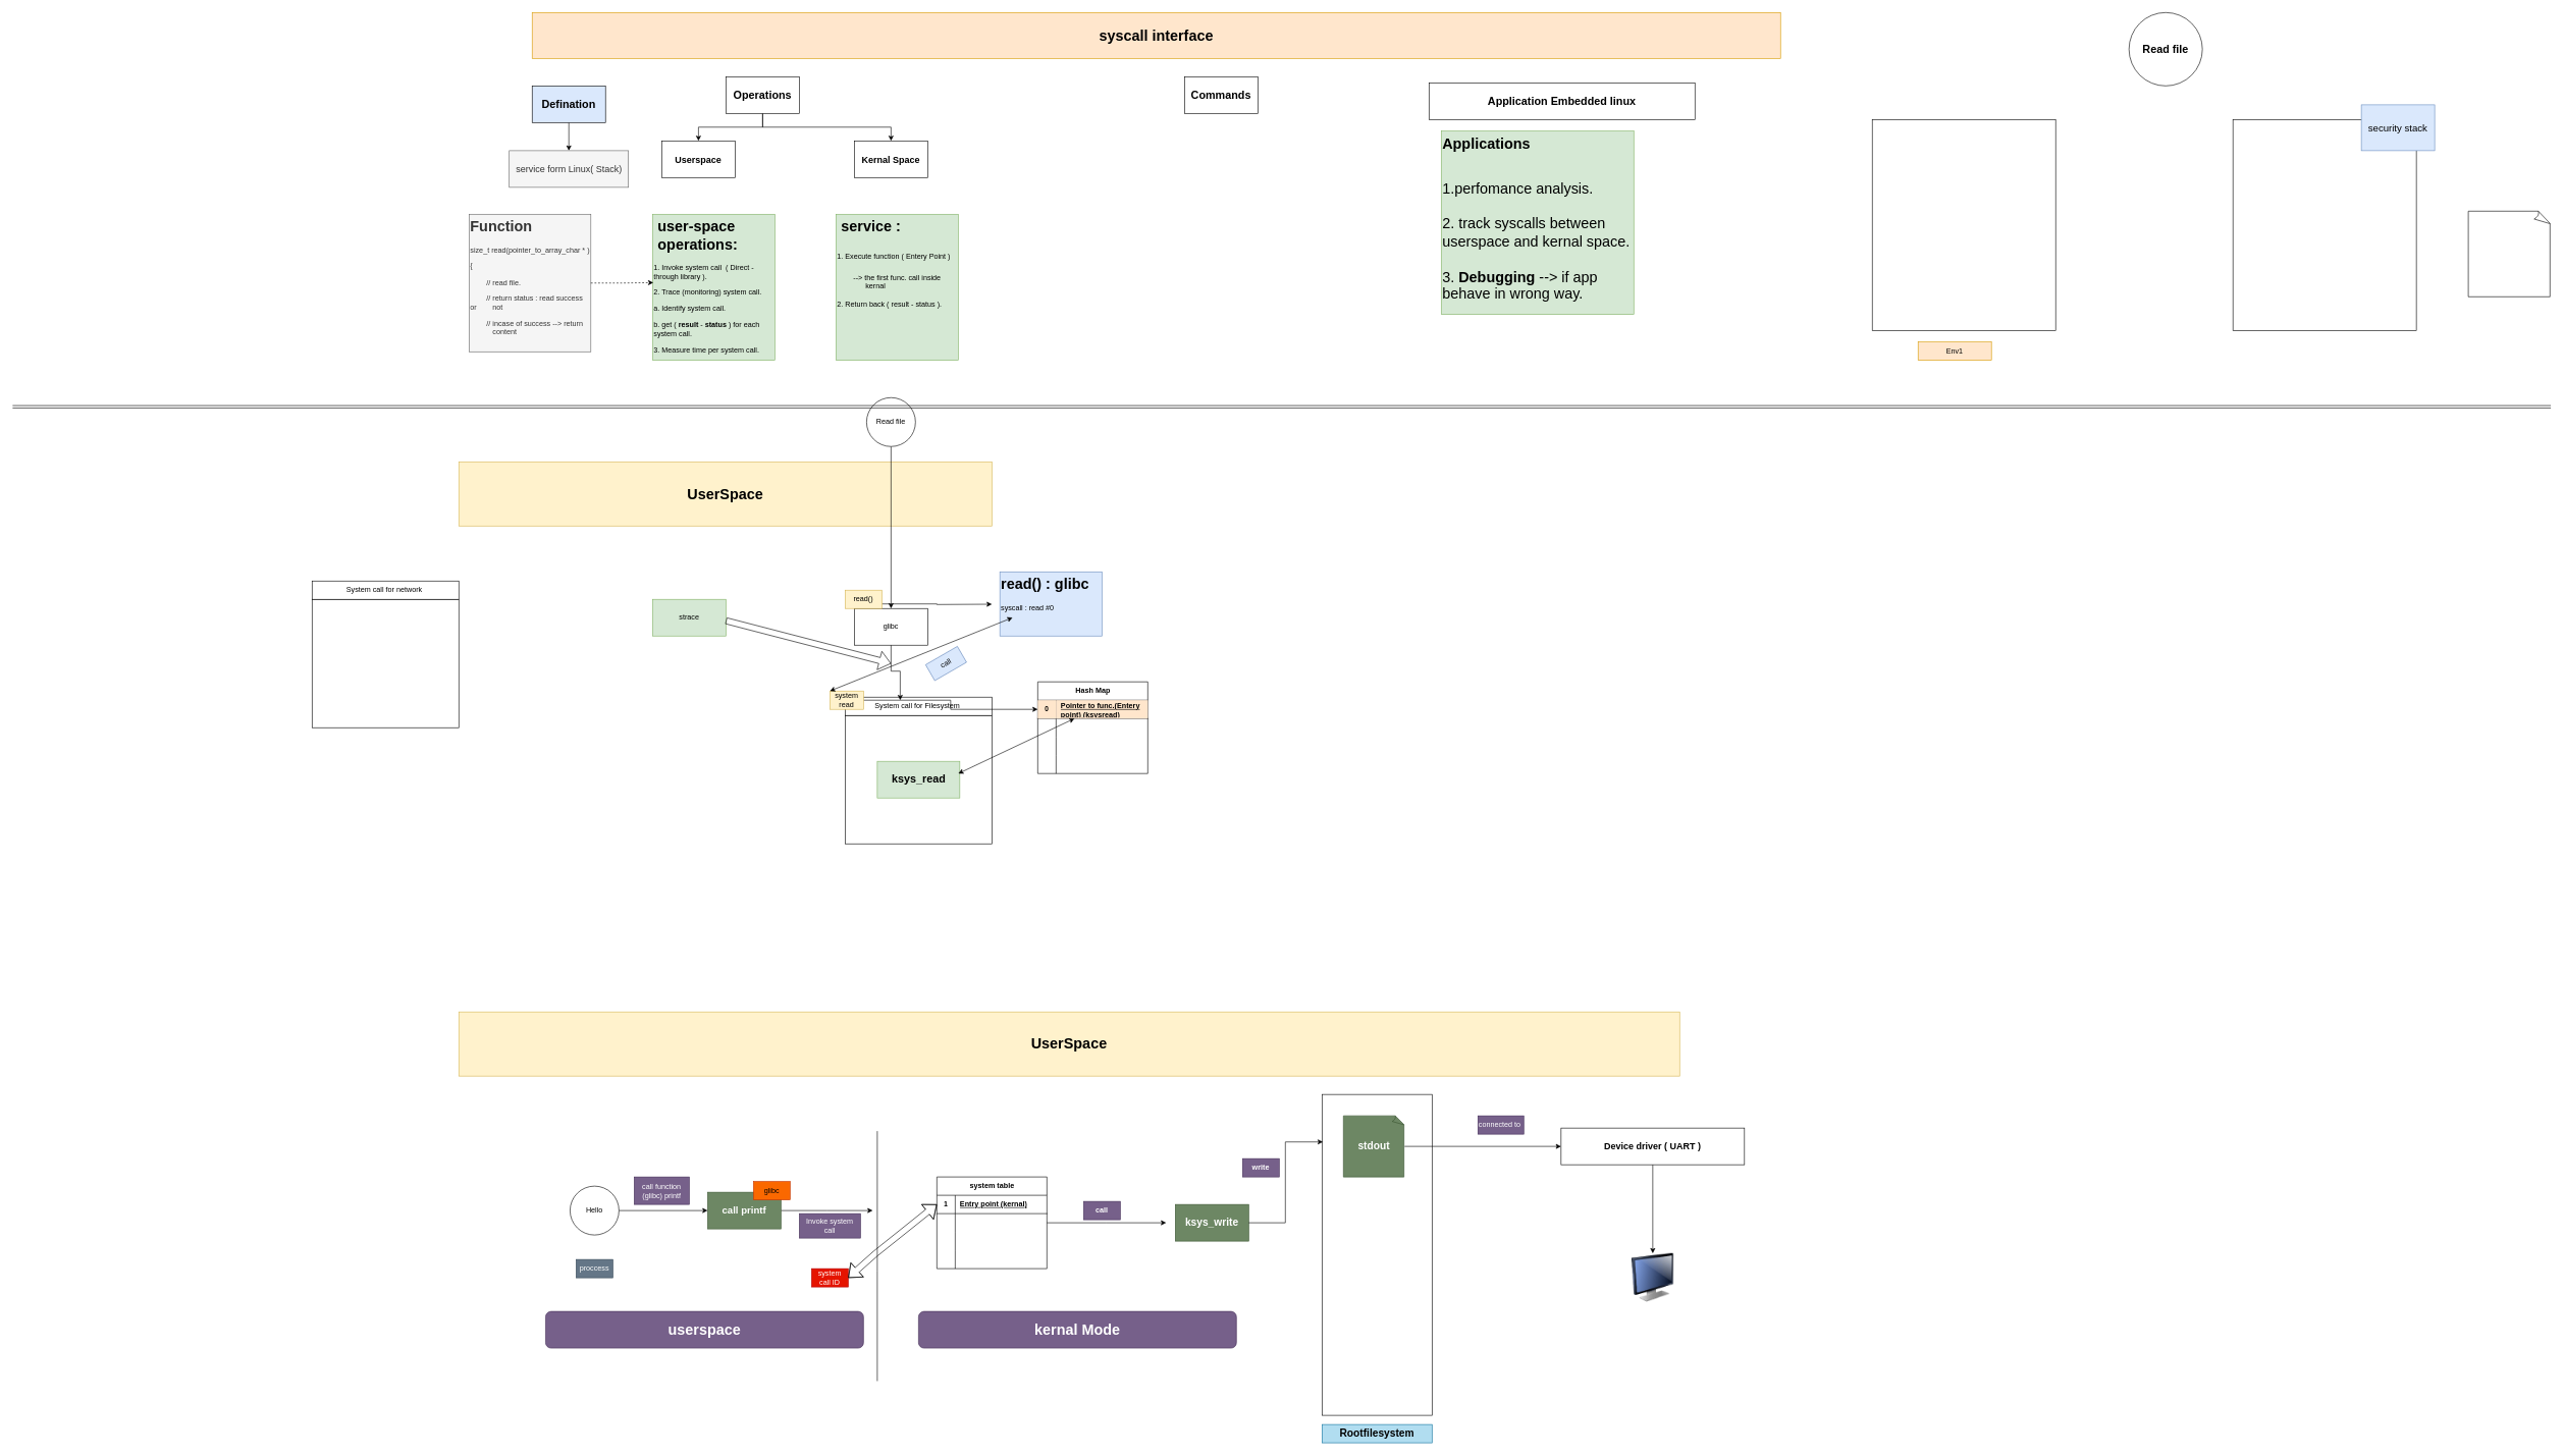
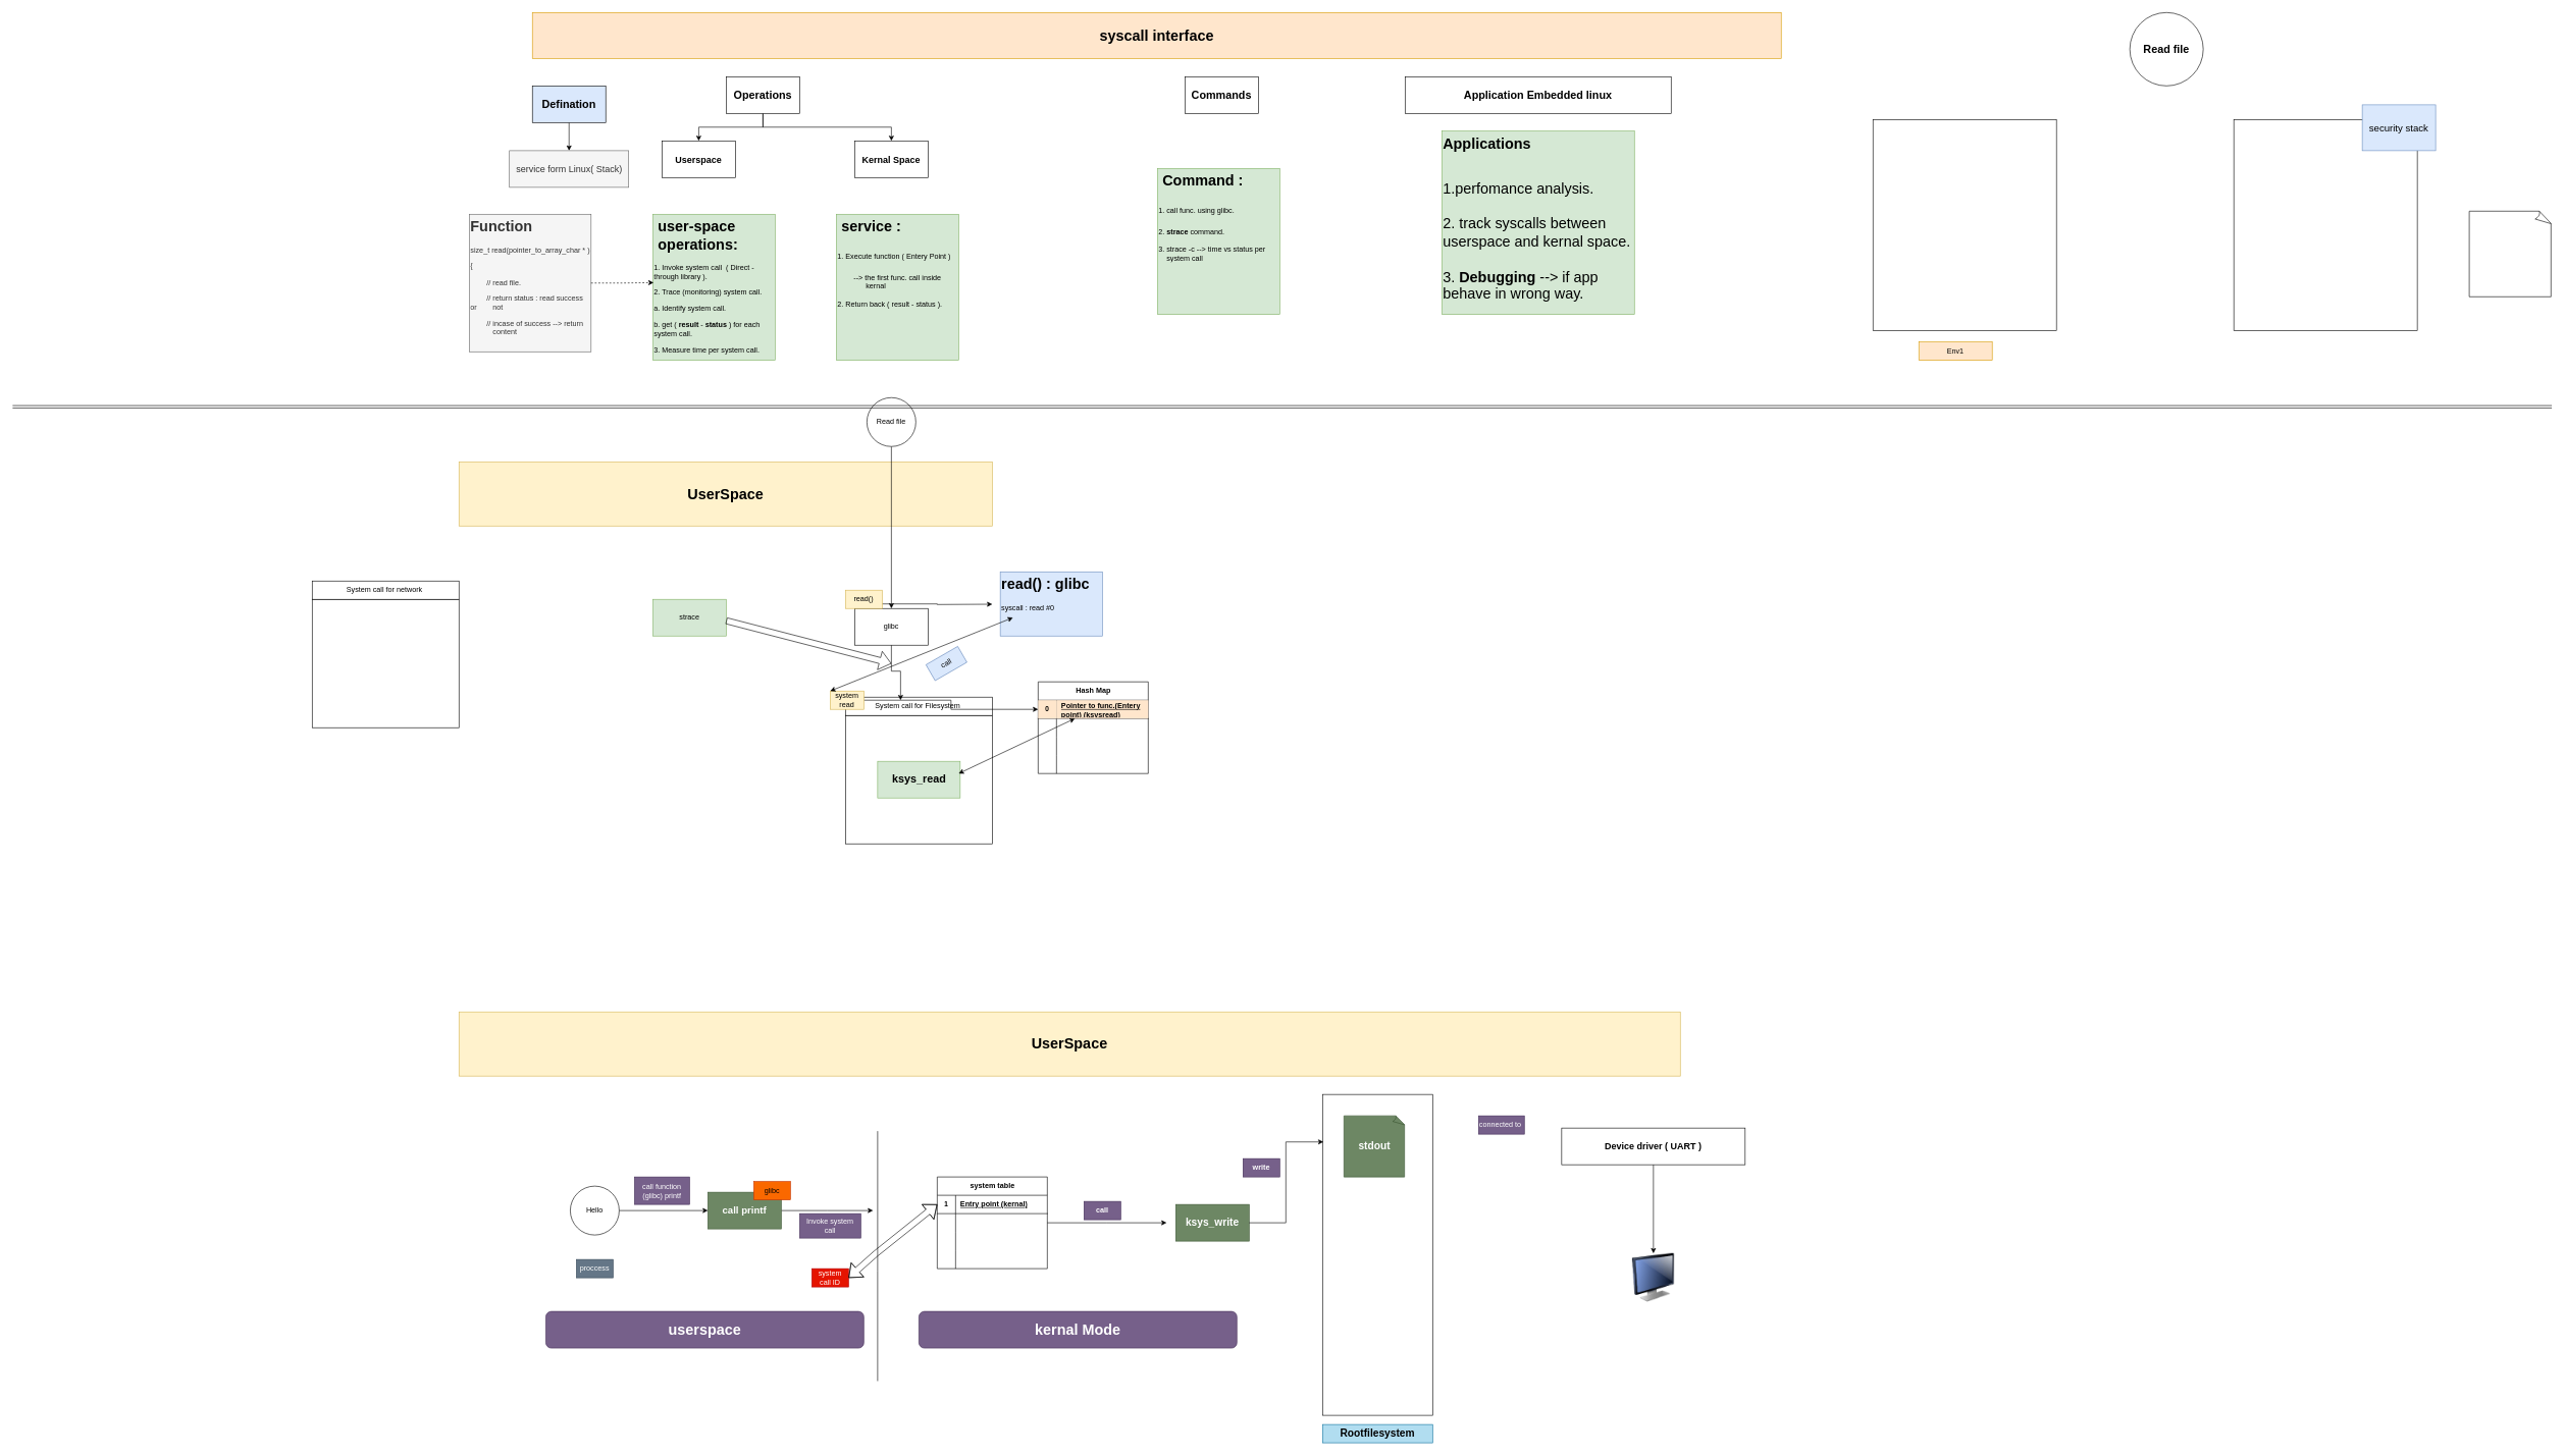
- <mxCell id="46" value="&lt;font style=&quot;font-size: 18px;&quot;&gt;&lt;b&gt;Application Embedded linux&lt;/b&gt;&lt;/font&gt;" style="rounded=0;whiteSpace=wrap;html=1;" parent="1" vertex="1"><mxGeometry x="2337" y="135" width="435" height="60" as="geometry" /></mxCell>
+ <mxCell id="46" value="&lt;font style=&quot;font-size: 18px;&quot;&gt;&lt;b&gt;Application Embedded linux&lt;/b&gt;&lt;/font&gt;" style="rounded=0;whiteSpace=wrap;html=1;" parent="1" vertex="1"><mxGeometry x="2297" y="125" width="435" height="60" as="geometry" /></mxCell>
+ <mxCell id="48" value="&lt;h1 style=&quot;margin-top: 0px;&quot;&gt;&lt;span style=&quot;background-color: initial;&quot;&gt;&amp;nbsp;Command :&amp;nbsp;&lt;/span&gt;&lt;/h1&gt;&lt;h1 style=&quot;margin-top: 0px;&quot;&gt;&lt;span style=&quot;background-color: initial; font-size: 12px; font-weight: normal;&quot;&gt;1. call func. using glibc.&amp;nbsp;&lt;/span&gt;&lt;/h1&gt;&lt;div&gt;&lt;span style=&quot;background-color: initial; font-size: 12px; font-weight: normal;&quot;&gt;2. &lt;/span&gt;&lt;span style=&quot;background-color: initial; font-size: 12px;&quot;&gt;&lt;b&gt;strace&lt;/b&gt;&lt;/span&gt;&lt;span style=&quot;background-color: initial; font-size: 12px; font-weight: normal;&quot;&gt; command.&lt;/span&gt;&lt;/div&gt;&lt;div&gt;&lt;span style=&quot;background-color: initial; font-size: 12px; font-weight: normal;&quot;&gt;&lt;br&gt;&lt;/span&gt;&lt;/div&gt;&lt;div&gt;&lt;span style=&quot;background-color: initial; font-size: 12px; font-weight: normal;&quot;&gt;3. strace -c --&amp;gt; time vs status per&amp;nbsp; &amp;nbsp; &amp;nbsp; &amp;nbsp; &amp;nbsp; system call&lt;/span&gt;&lt;/div&gt;" style="text;html=1;whiteSpace=wrap;overflow=hidden;rounded=0;fillColor=#d5e8d4;strokeColor=#82b366;" parent="1" vertex="1"><mxGeometry x="1892" y="275" width="200" height="239" as="geometry" /></mxCell>
- <mxCell id="90" style="edgeStyle=orthogonalEdgeStyle;rounded=0;orthogonalLoop=1;jettySize=auto;html=1;entryX=0;entryY=0.5;entryDx=0;entryDy=0;" edge="1" parent="1" source="91" target="97"><mxGeometry relative="1" as="geometry"><mxPoint x="2522" y="1875" as="targetPoint" /></mxGeometry></mxCell>
